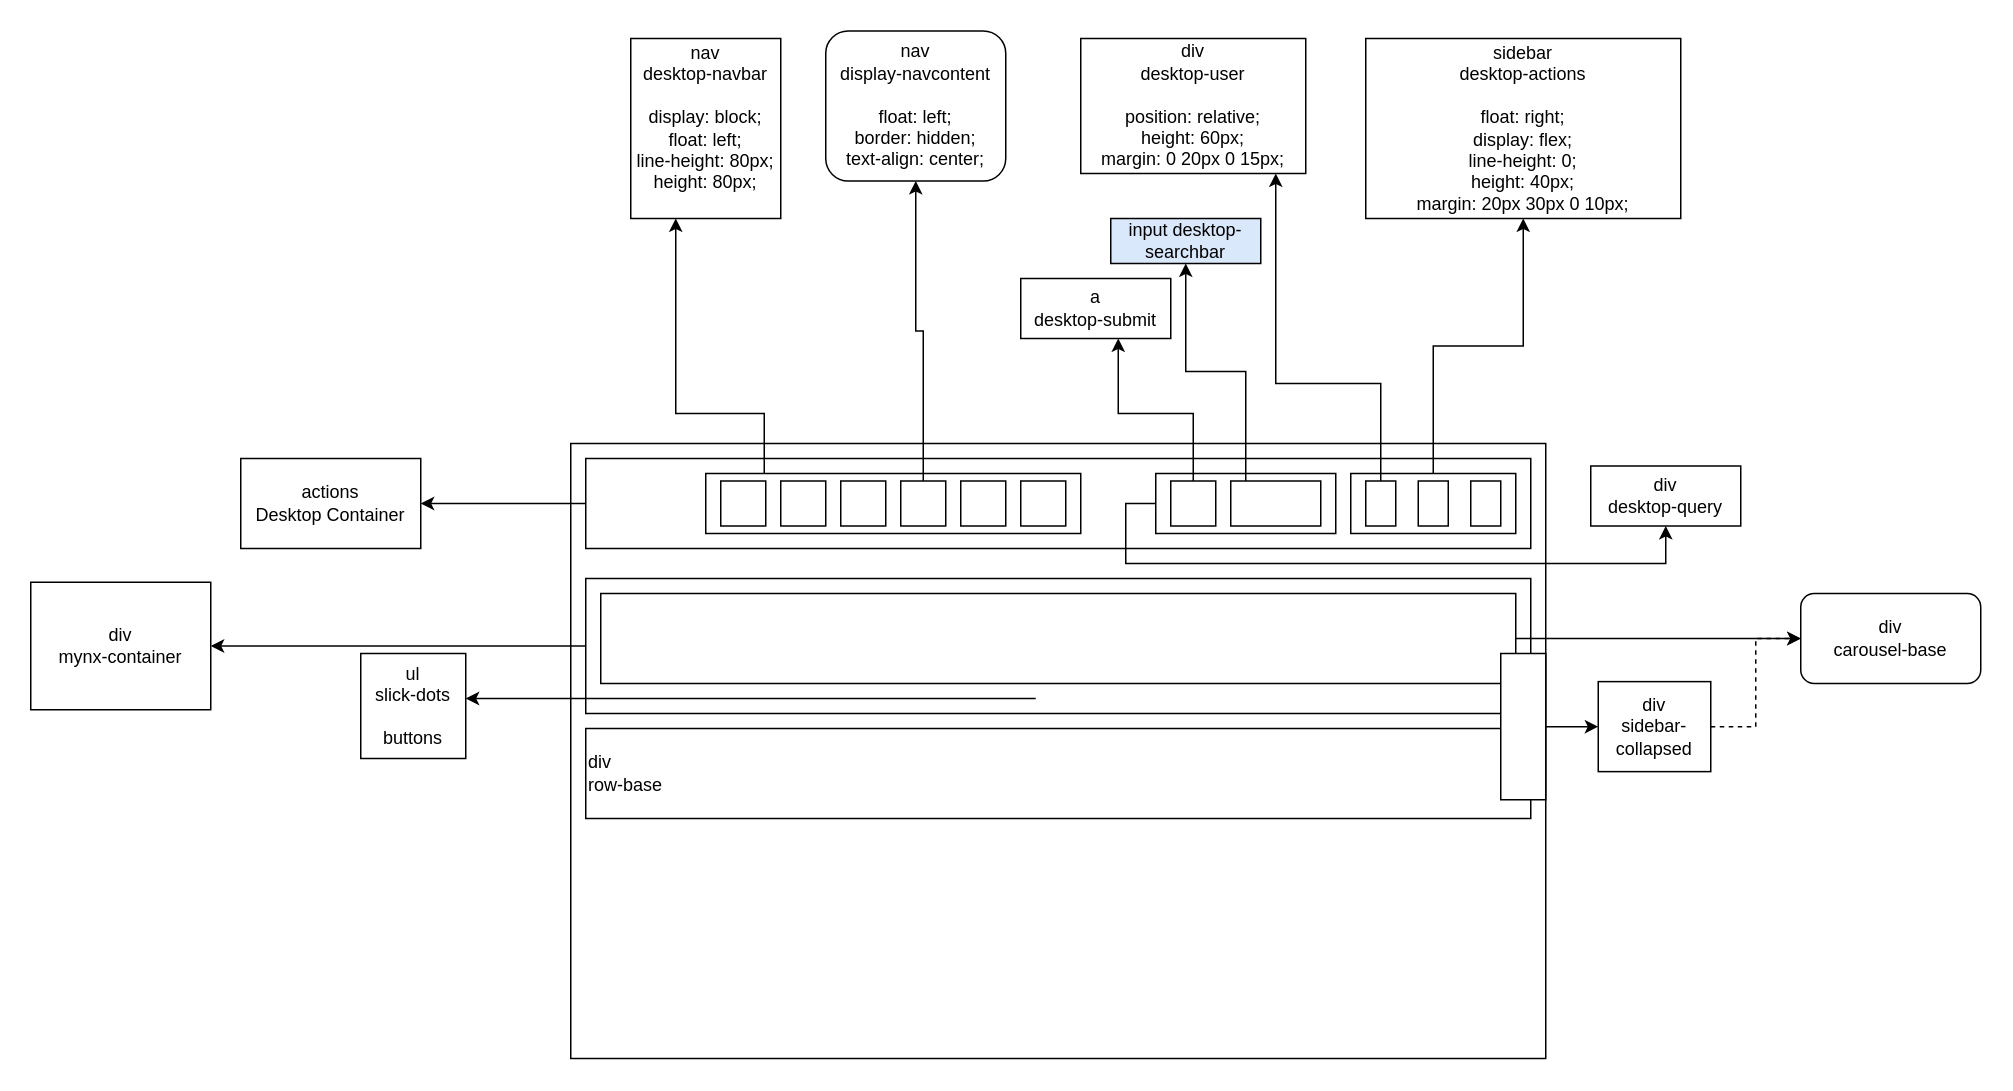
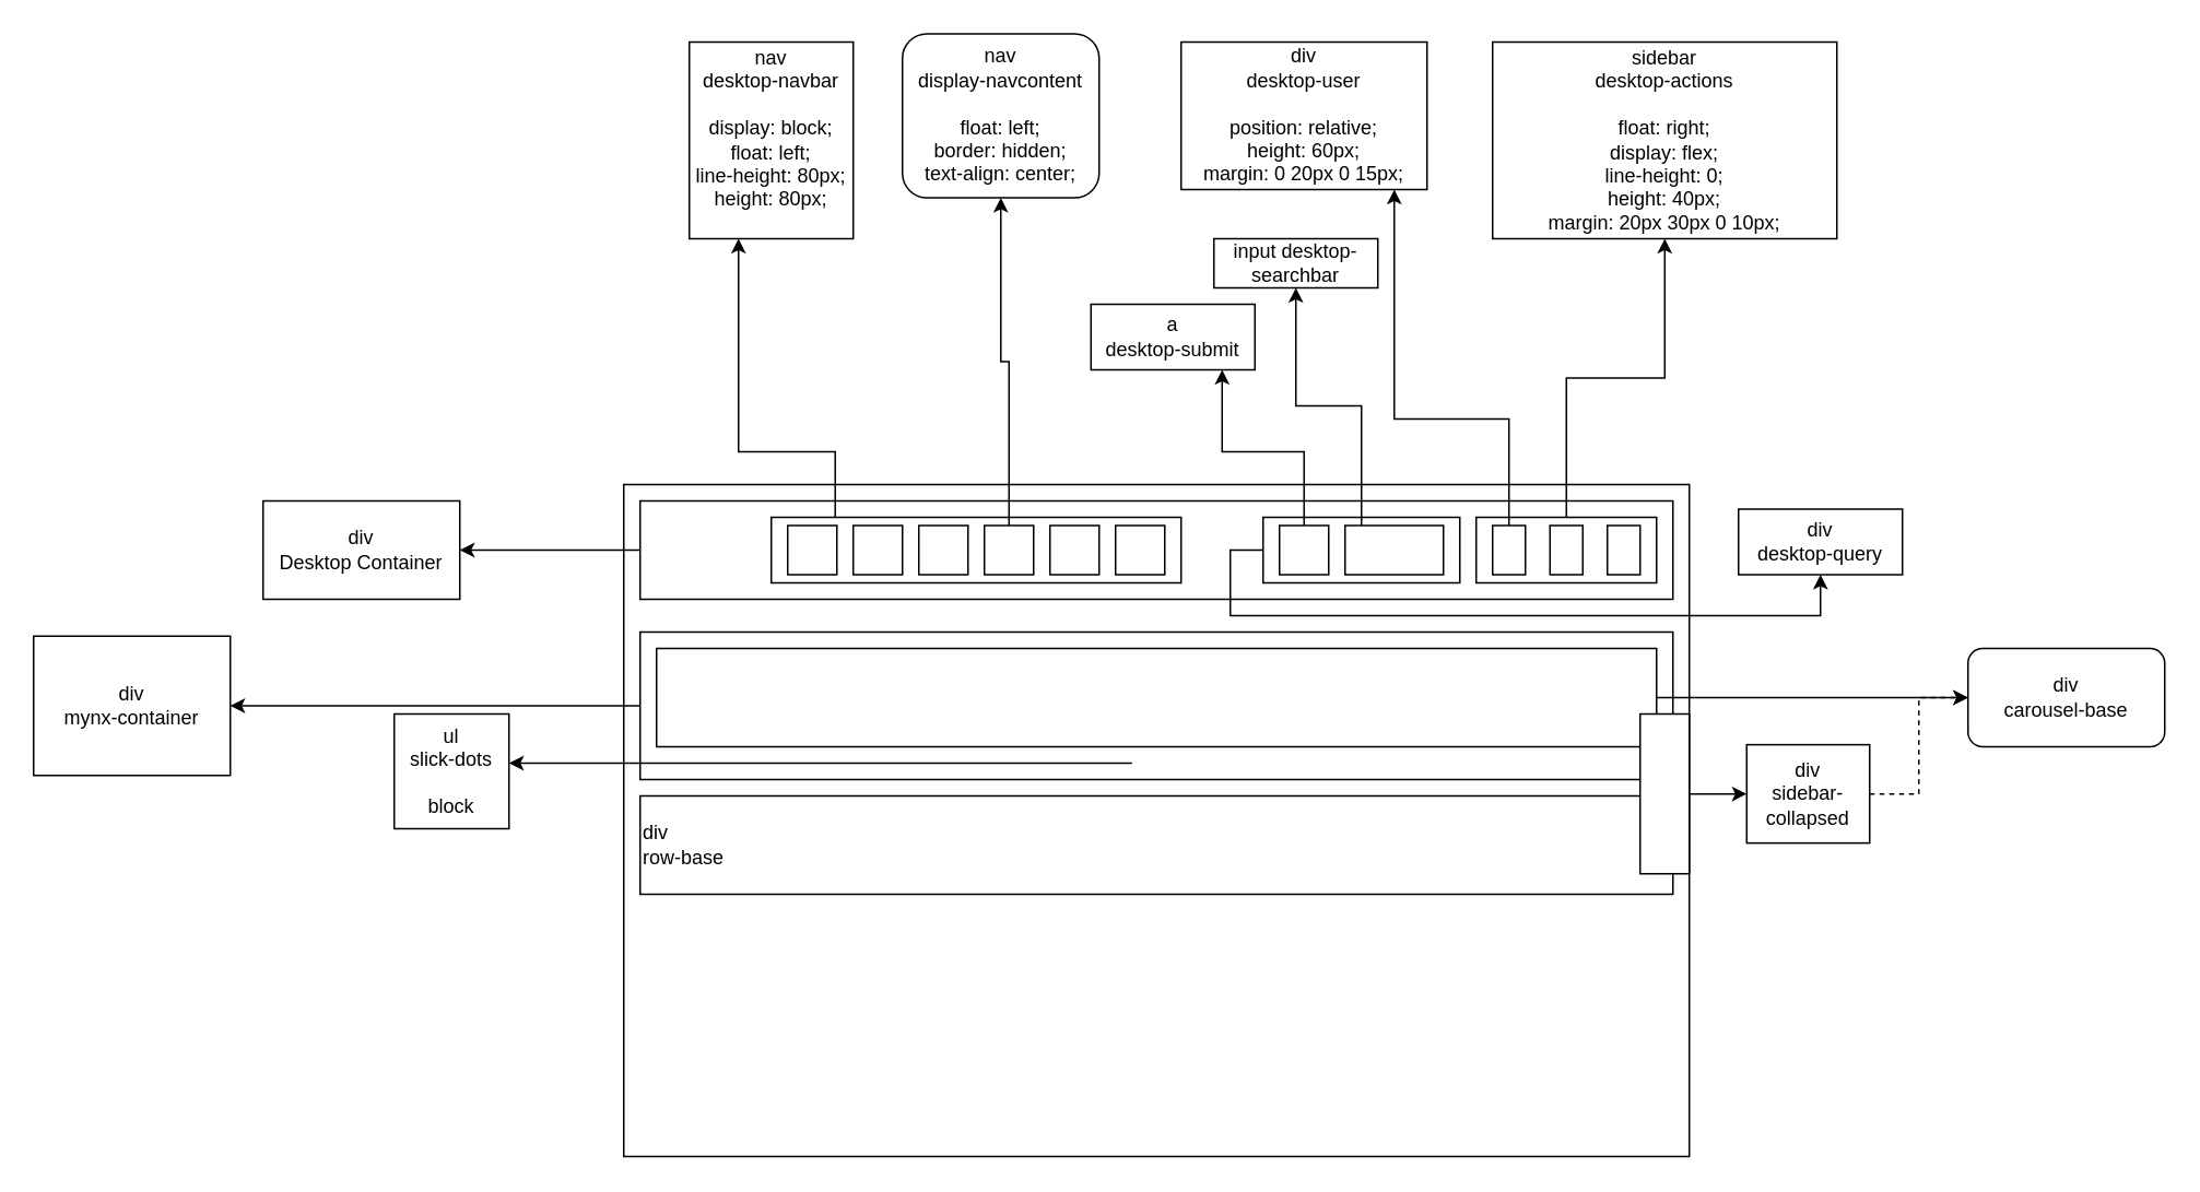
- <mxCell id="32" value="input desktop-searchbar" style="rounded=0;whiteSpace=wrap;html=1;fontColor=#000000;fillColor=#dae8fc;" parent="1" vertex="1"><mxGeometry x="740" width="100" height="30" as="geometry" y="145" /></mxCell>
+ <mxCell id="32" value="input desktop-searchbar" style="rounded=0;whiteSpace=wrap;html=1;fontColor=#000000;" parent="1" vertex="1"><mxGeometry x="740" width="100" height="30" as="geometry" y="145" /></mxCell>
- <mxCell id="33" value="a&lt;br&gt;desktop-submit" style="rounded=0;whiteSpace=wrap;html=1;fontColor=#000000;" parent="1" vertex="1"><mxGeometry x="680" y="185" width="100" height="40" as="geometry" /></mxCell>
+ <mxCell id="33" value="a&lt;br&gt;desktop-submit" style="rounded=0;whiteSpace=wrap;html=1;fontColor=#000000;" parent="1" vertex="1"><mxGeometry x="665" y="185" width="100" height="40" as="geometry" /></mxCell>
- <mxCell id="5" value="actions&lt;br&gt;Desktop Container" style="whiteSpace=wrap;html=1;rounded=0;" parent="1" vertex="1"><mxGeometry x="160" y="305" width="120" height="60" as="geometry" /></mxCell>
+ <mxCell id="5" value="div&lt;br&gt;Desktop Container" style="whiteSpace=wrap;html=1;rounded=0;" parent="1" vertex="1"><mxGeometry x="160" y="305" width="120" height="60" as="geometry" /></mxCell>
- <mxCell id="42" value="ul&lt;br&gt;slick-dots&lt;br&gt;&lt;br&gt;buttons" style="whiteSpace=wrap;html=1;verticalAlign=top;fontColor=#000000;labelBackgroundColor=#ffffff;" parent="1" vertex="1"><mxGeometry x="240" y="435" width="70" height="70" as="geometry" /></mxCell>
+ <mxCell id="42" value="ul&lt;br&gt;slick-dots&lt;br&gt;&lt;br&gt;block" style="whiteSpace=wrap;html=1;verticalAlign=top;fontColor=#000000;labelBackgroundColor=#ffffff;" parent="1" vertex="1"><mxGeometry x="240" y="435" width="70" height="70" as="geometry" /></mxCell>
